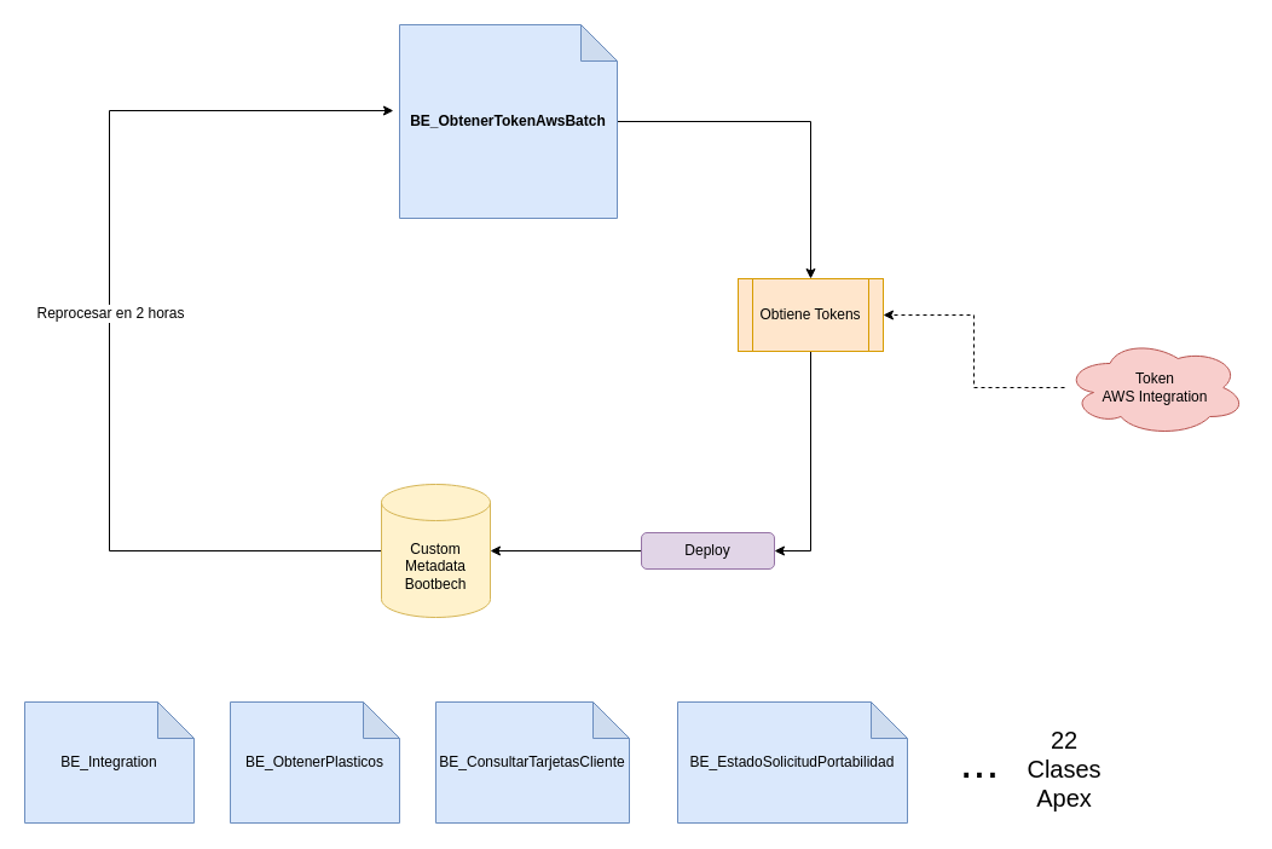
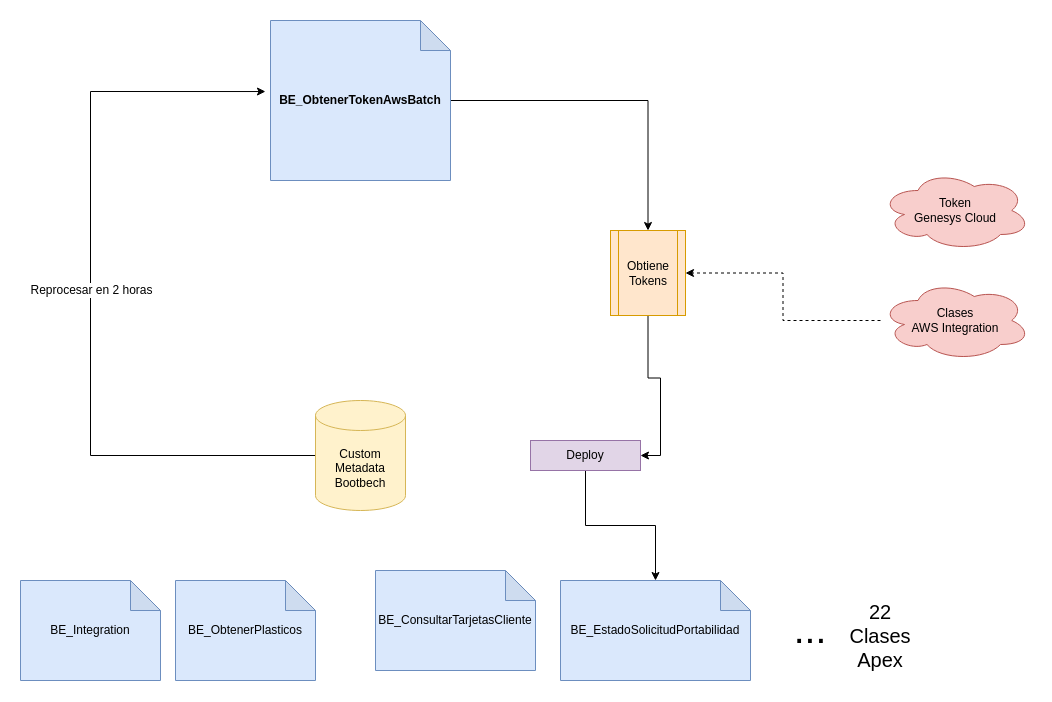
- <mxCell id="3" value="&lt;b&gt;BE_ObtenerTokenAwsBatch&lt;/b&gt;&lt;br&gt;" style="shape=note;whiteSpace=wrap;html=1;backgroundOutline=1;darkOpacity=0.05;fillColor=#dae8fc;strokeColor=#6c8ebf;" vertex="1" parent="1"><mxGeometry x="330" y="20" width="180" height="160" as="geometry" /></mxCell>
+ <mxCell id="3" value="&lt;b&gt;BE_ObtenerTokenAwsBatch&lt;/b&gt;&lt;br&gt;" style="shape=note;whiteSpace=wrap;html=1;backgroundOutline=1;darkOpacity=0.05;fillColor=#dae8fc;strokeColor=#6c8ebf;" vertex="1" parent="1"><mxGeometry x="270" y="20" width="180" height="160" as="geometry" /></mxCell>
+ <mxCell id="7" value="Token&lt;br&gt;Genesys Cloud" style="ellipse;shape=cloud;whiteSpace=wrap;html=1;fillColor=#f8cecc;strokeColor=#b85450;" vertex="1" parent="1"><mxGeometry x="880" y="170" width="150" height="80" as="geometry" /></mxCell>
- <mxCell id="11" value="Obtiene Tokens" style="shape=process;whiteSpace=wrap;html=1;backgroundOutline=1;fillColor=#ffe6cc;strokeColor=#d79b00;" vertex="1" parent="1"><mxGeometry x="610" y="230" width="120" height="60" as="geometry" /></mxCell>
+ <mxCell id="11" value="Obtiene Tokens" style="shape=process;whiteSpace=wrap;html=1;backgroundOutline=1;fillColor=#ffe6cc;strokeColor=#d79b00;" vertex="1" parent="1"><mxGeometry x="610" y="230" width="75" height="85" as="geometry" /></mxCell>
- <mxCell id="9" value="Token&lt;br&gt;AWS Integration" style="ellipse;shape=cloud;whiteSpace=wrap;html=1;fillColor=#f8cecc;strokeColor=#b85450;" vertex="1" parent="1"><mxGeometry x="880" y="280" width="150" height="80" as="geometry" /></mxCell>
+ <mxCell id="9" value="Clases&lt;br&gt;AWS Integration" style="ellipse;shape=cloud;whiteSpace=wrap;html=1;fillColor=#f8cecc;strokeColor=#b85450;" vertex="1" parent="1"><mxGeometry x="880" y="280" width="150" height="80" as="geometry" /></mxCell>
- <mxCell id="12" style="edgeStyle=orthogonalEdgeStyle;rounded=0;orthogonalLoop=1;jettySize=auto;html=1;entryX=1;entryY=0.5;entryDx=0;entryDy=0;entryPerimeter=0;" edge="1" parent="1" source="13" target="6"><mxGeometry relative="1" as="geometry" /></mxCell>
+ <mxCell id="12" style="edgeStyle=orthogonalEdgeStyle;rounded=0;orthogonalLoop=1;jettySize=auto;html=1;" edge="1" parent="1" source="13" target="17"><mxGeometry relative="1" as="geometry" /></mxCell>
- <mxCell id="13" value="Deploy" style="rounded=1;whiteSpace=wrap;html=1;fillColor=#e1d5e7;strokeColor=#9673a6;" vertex="1" parent="1"><mxGeometry x="530" y="440" width="110" height="30" as="geometry" /></mxCell>
+ <mxCell id="13" value="Deploy" style="whiteSpace=wrap;html=1;fillColor=#e1d5e7;strokeColor=#9673a6;rounded=0;" vertex="1" parent="1"><mxGeometry x="530" y="440" width="110" height="30" as="geometry" /></mxCell>
- <mxCell id="15" value="BE_ObtenerPlasticos" style="shape=note;whiteSpace=wrap;html=1;backgroundOutline=1;darkOpacity=0.05;fillColor=#dae8fc;strokeColor=#6c8ebf;" vertex="1" parent="1"><mxGeometry x="190" y="580" width="140" height="100" as="geometry" /></mxCell>
+ <mxCell id="15" value="BE_ObtenerPlasticos" style="shape=note;whiteSpace=wrap;html=1;backgroundOutline=1;darkOpacity=0.05;fillColor=#dae8fc;strokeColor=#6c8ebf;" vertex="1" parent="1"><mxGeometry x="175" y="580" width="140" height="100" as="geometry" /></mxCell>
- <mxCell id="16" value="BE_ConsultarTarjetasCliente" style="shape=note;whiteSpace=wrap;html=1;backgroundOutline=1;darkOpacity=0.05;fillColor=#dae8fc;strokeColor=#6c8ebf;" vertex="1" parent="1"><mxGeometry x="360" y="580" width="160" height="100" as="geometry" /></mxCell>
+ <mxCell id="16" value="BE_ConsultarTarjetasCliente" style="shape=note;whiteSpace=wrap;html=1;backgroundOutline=1;darkOpacity=0.05;fillColor=#dae8fc;strokeColor=#6c8ebf;" vertex="1" parent="1"><mxGeometry x="375" y="570" width="160" height="100" as="geometry" /></mxCell>
